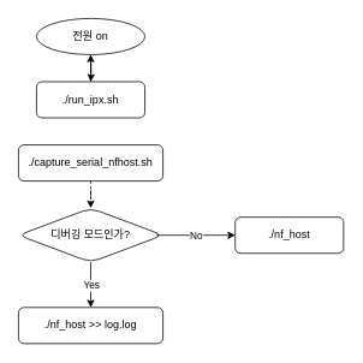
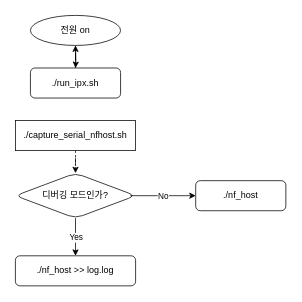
- <mxCell id="6" value="./capture_serial_nfhost.sh" style="whiteSpace=wrap;html=1;rounded=1;glass=0;strokeWidth=1;shadow=0;" vertex="1" parent="1"><mxGeometry x="20" y="160" width="160" height="40" as="geometry" /></mxCell>
+ <mxCell id="6" value="./capture_serial_nfhost.sh" style="whiteSpace=wrap;html=1;glass=0;strokeWidth=1;shadow=0;rounded=0;" vertex="1" parent="1"><mxGeometry x="20" y="160" width="160" height="40" as="geometry" /></mxCell>
